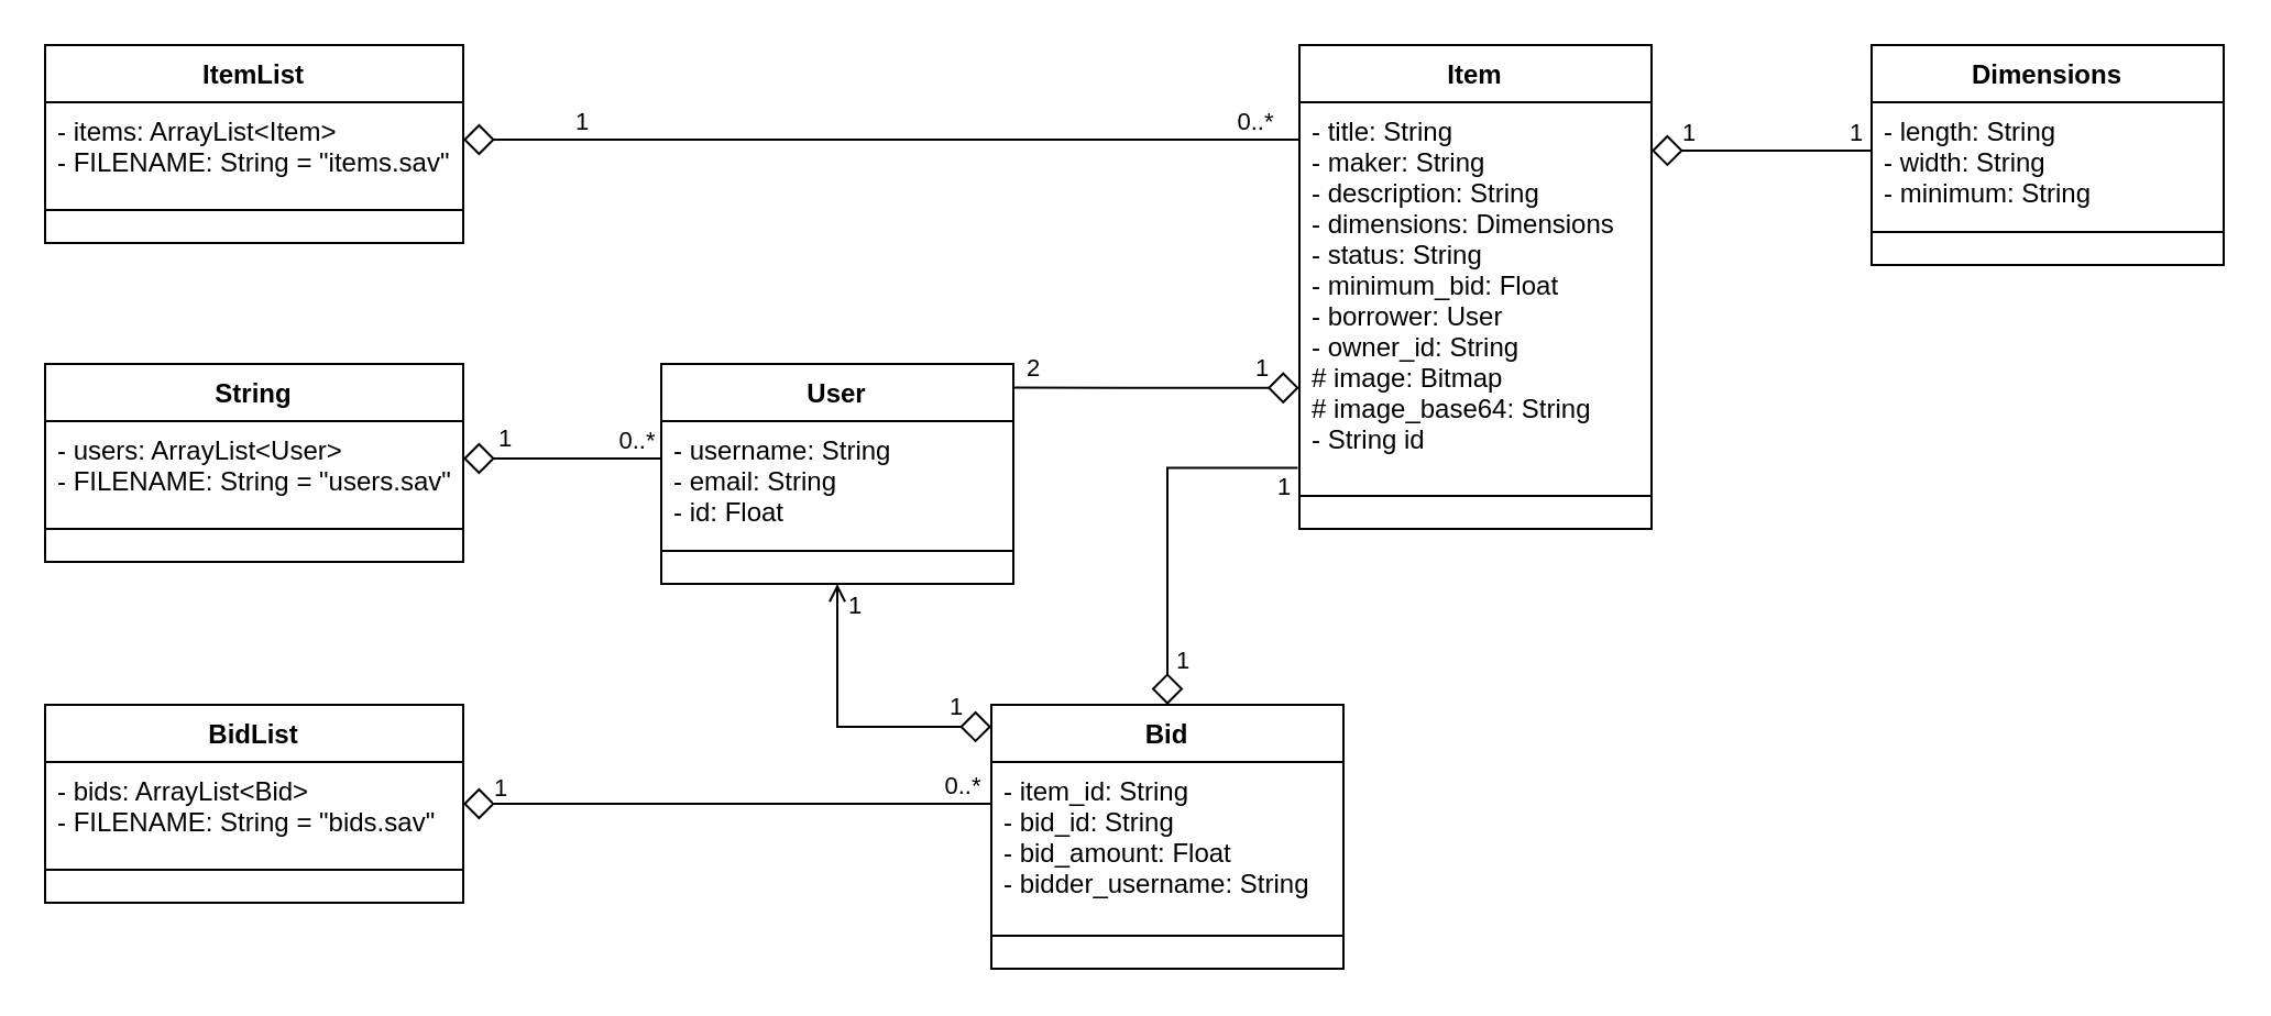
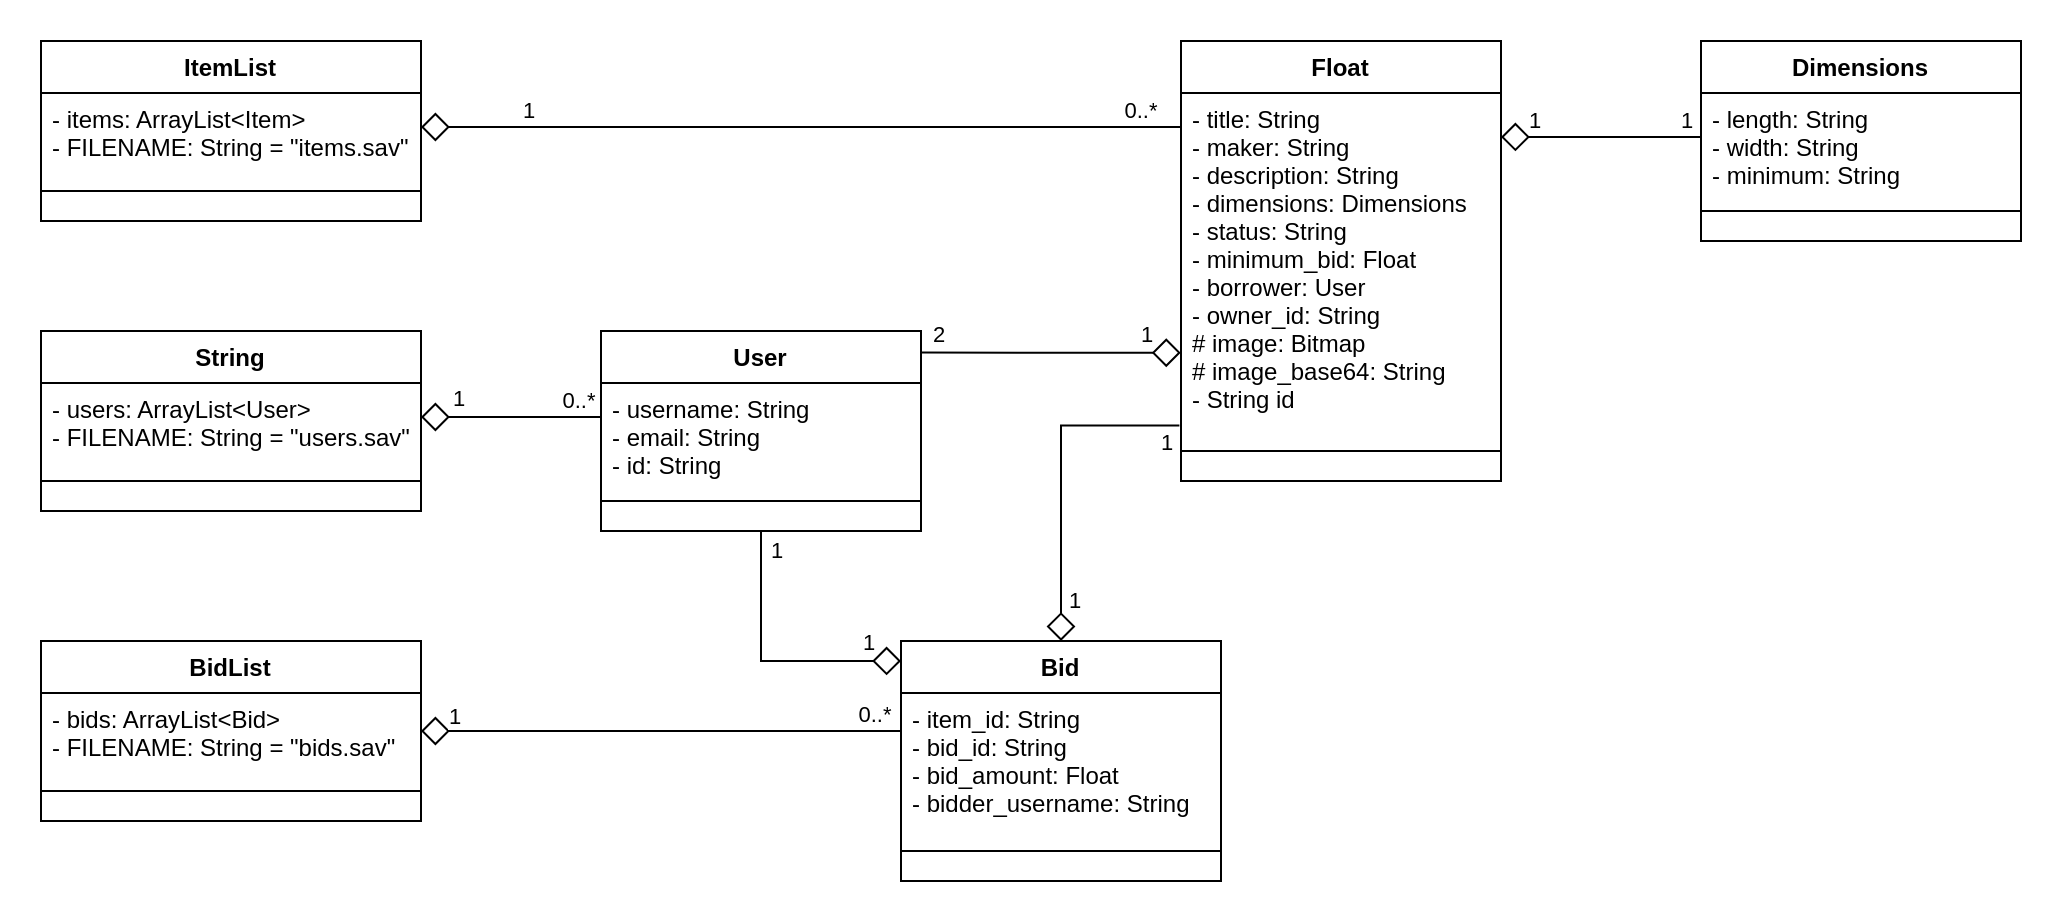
- <mxCell id="8" value="Item" style="swimlane;fontStyle=1;align=center;verticalAlign=top;childLayout=stackLayout;horizontal=1;startSize=26;horizontalStack=0;resizeParent=1;resizeParentMax=0;resizeLast=0;collapsible=1;marginBottom=0;" vertex="1" parent="1"><mxGeometry x="590" y="20" width="160" height="220" as="geometry" /></mxCell>
+ <mxCell id="8" value="Float" style="swimlane;fontStyle=1;align=center;verticalAlign=top;childLayout=stackLayout;horizontal=1;startSize=26;horizontalStack=0;resizeParent=1;resizeParentMax=0;resizeLast=0;collapsible=1;marginBottom=0;" vertex="1" parent="1"><mxGeometry x="590" y="20" width="160" height="220" as="geometry" /></mxCell>
- <mxCell id="12" value="- username: String &#10;- email: String &#10;- id: Float " style="text;strokeColor=none;fillColor=none;align=left;verticalAlign=top;spacingLeft=4;spacingRight=4;overflow=hidden;rotatable=0;points=[[0,0.5],[1,0.5]];portConstraint=eastwest;" vertex="1" parent="11"><mxGeometry y="26" width="160" height="44" as="geometry" /></mxCell>
+ <mxCell id="12" value="- username: String &#10;- email: String &#10;- id: String " style="text;strokeColor=none;fillColor=none;align=left;verticalAlign=top;spacingLeft=4;spacingRight=4;overflow=hidden;rotatable=0;points=[[0,0.5],[1,0.5]];portConstraint=eastwest;" vertex="1" parent="11"><mxGeometry y="26" width="160" height="44" as="geometry" /></mxCell>
- <mxCell id="14" style="edgeStyle=orthogonalEdgeStyle;rounded=0;orthogonalLoop=1;jettySize=auto;html=1;startArrow=diamond;startFill=0;endArrow=open;endFill=0;startSize=12;strokeColor=default;entryX=0.5;entryY=1;entryDx=0;entryDy=0;exitX=0;exitY=0.083;exitDx=0;exitDy=0;exitPerimeter=0;" edge="1" parent="1" source="17" target="11"><mxGeometry relative="1" as="geometry"><mxPoint x="430" y="330" as="sourcePoint" /><mxPoint x="330" y="213" as="targetPoint" /><Array as="points"><mxPoint x="380" y="330" /></Array></mxGeometry></mxCell>
+ <mxCell id="14" style="edgeStyle=orthogonalEdgeStyle;rounded=0;orthogonalLoop=1;jettySize=auto;html=1;startArrow=diamond;startFill=0;endArrow=none;endFill=0;startSize=12;strokeColor=default;entryX=0.5;entryY=1;entryDx=0;entryDy=0;exitX=0;exitY=0.083;exitDx=0;exitDy=0;exitPerimeter=0;" edge="1" parent="1" source="17" target="11"><mxGeometry relative="1" as="geometry"><mxPoint x="430" y="330" as="sourcePoint" /><mxPoint x="330" y="213" as="targetPoint" /><Array as="points"><mxPoint x="380" y="330" /></Array></mxGeometry></mxCell>
